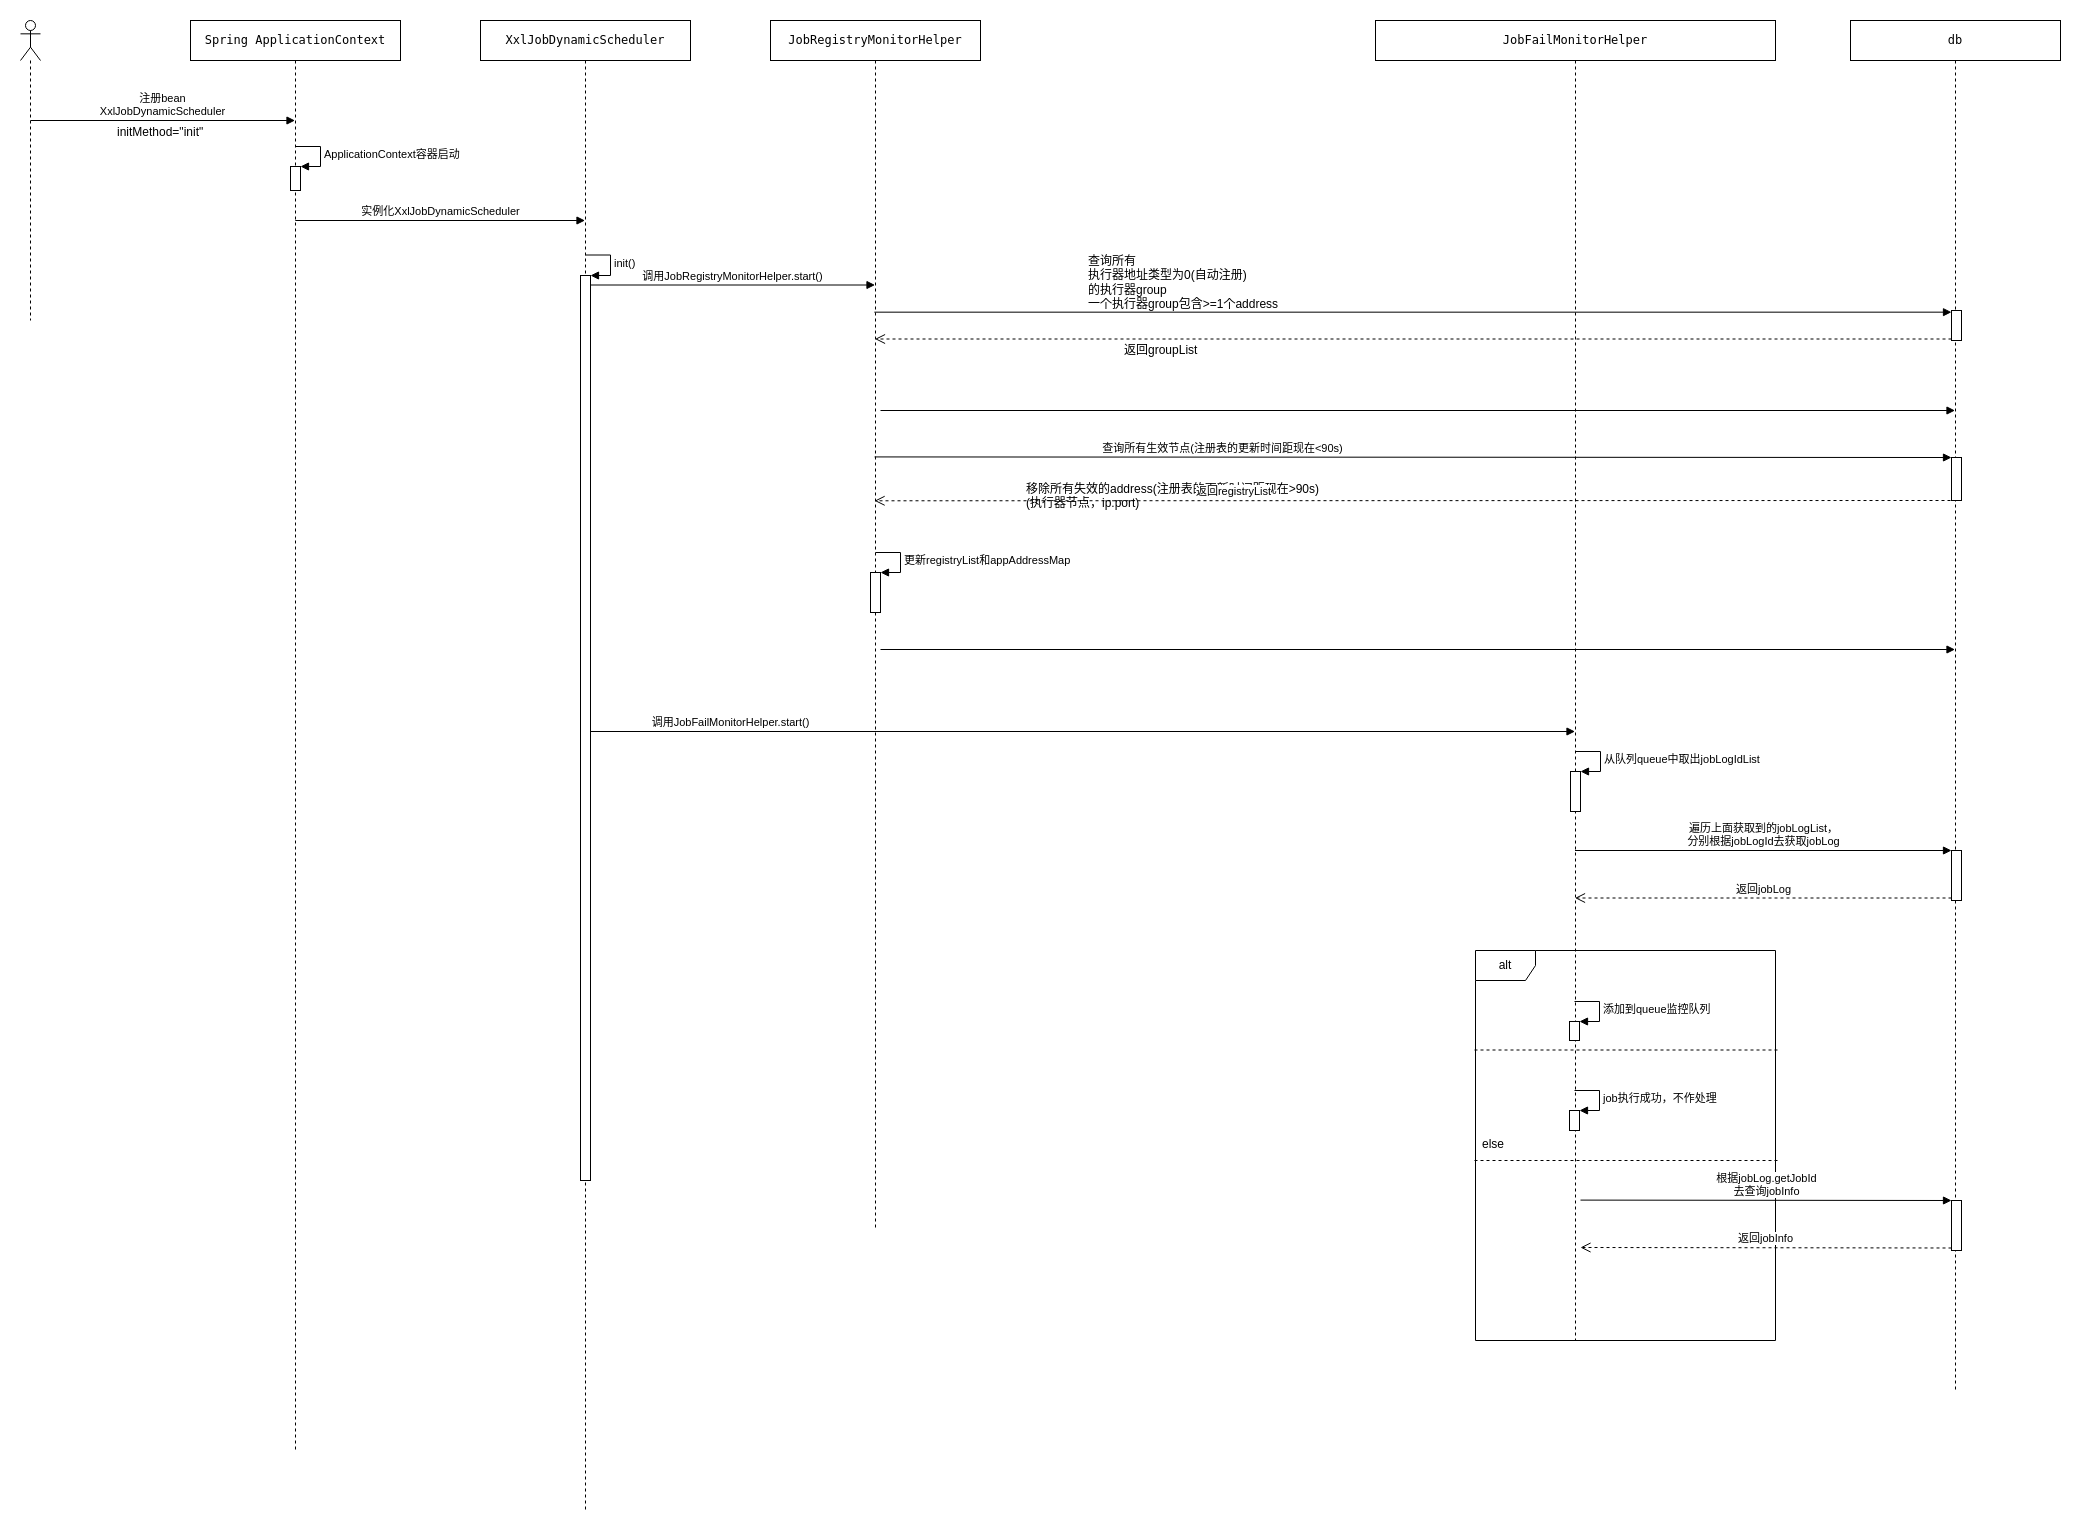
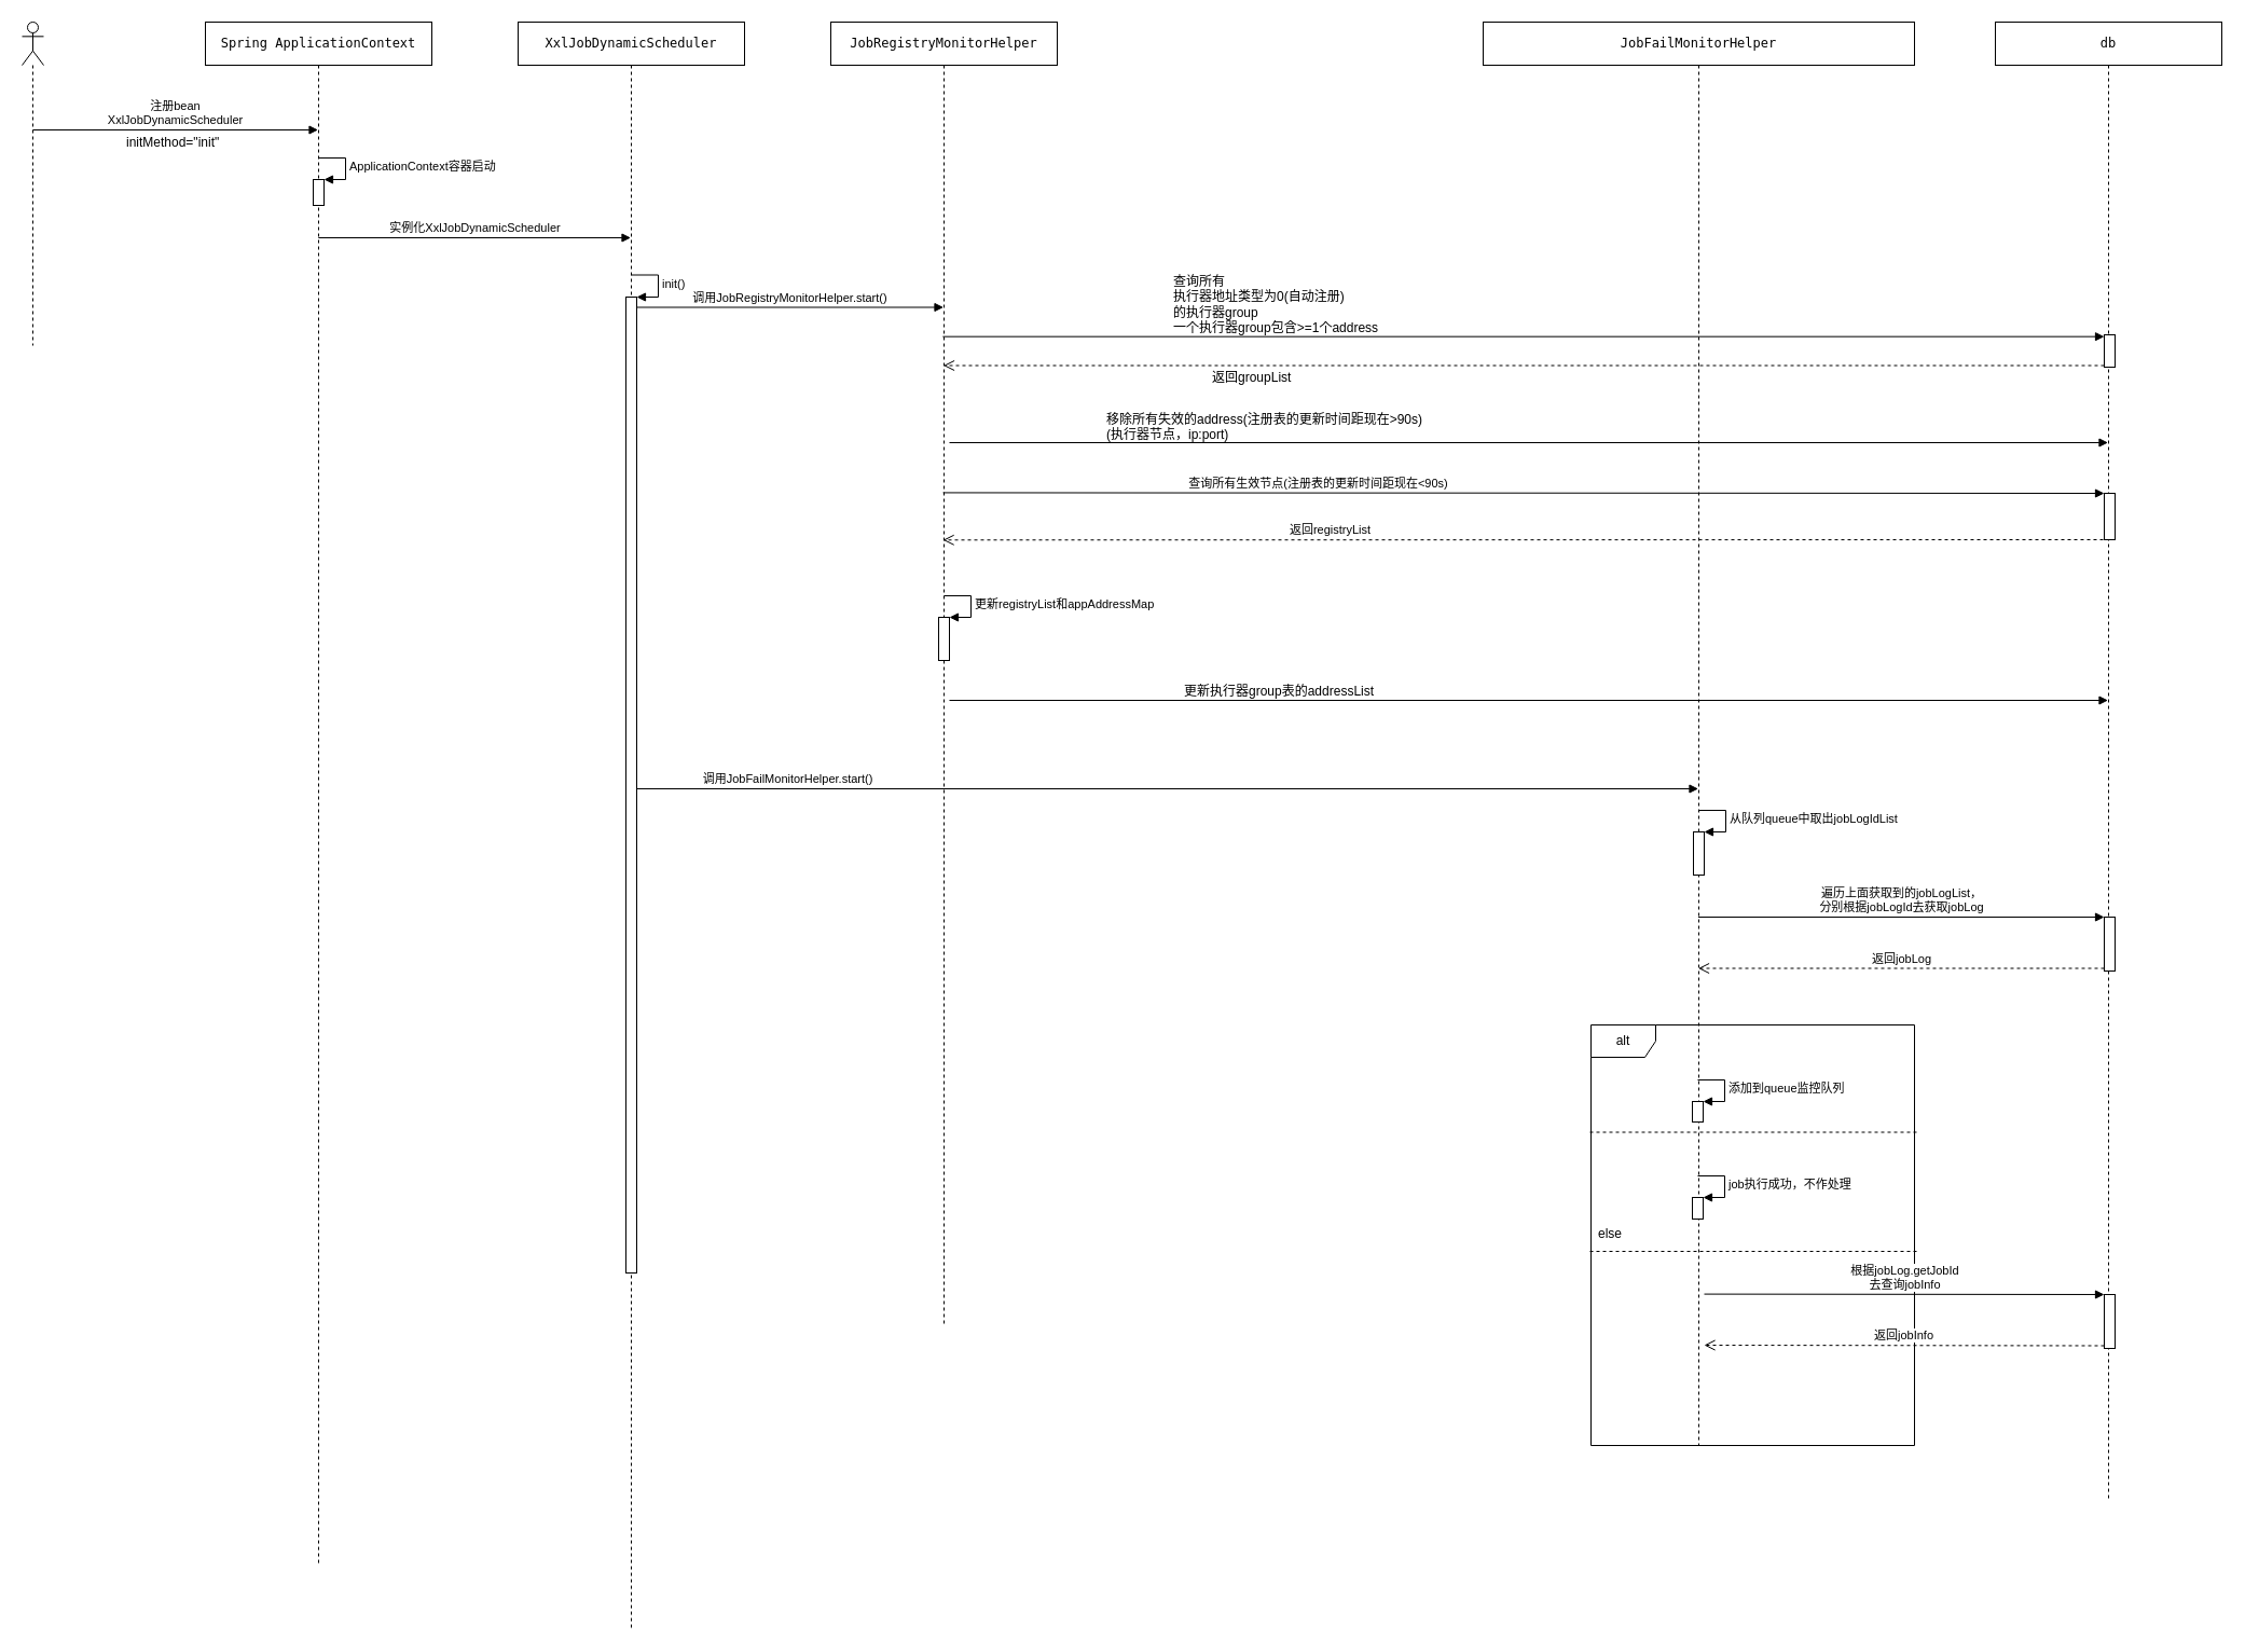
- <mxCell id="39" value="&lt;span&gt;移除所有失效的address(注册表的更新时间距现在&amp;gt;90s)&lt;/span&gt;&lt;br&gt;&lt;span&gt;(执行器节点，ip:port)&lt;/span&gt;" style="text;html=1;resizable=0;points=[];autosize=1;align=left;verticalAlign=top;spacingTop=-4;" vertex="1" parent="1"><mxGeometry x="1024" y="479" width="310" height="30" as="geometry" /></mxCell>
+ <mxCell id="39" value="&lt;span&gt;移除所有失效的address(注册表的更新时间距现在&amp;gt;90s)&lt;/span&gt;&lt;br&gt;&lt;span&gt;(执行器节点，ip:port)&lt;/span&gt;" style="text;html=1;resizable=0;points=[];autosize=1;align=left;verticalAlign=top;spacingTop=-4;" vertex="1" parent="1"><mxGeometry x="1024" y="379" width="310" height="30" as="geometry" /></mxCell>
+ <mxCell id="42" value="&lt;span&gt;更新执行器group表的addressList&lt;/span&gt;" style="text;html=1;resizable=0;points=[];autosize=1;align=left;verticalAlign=top;spacingTop=-4;" vertex="1" parent="1"><mxGeometry x="1096" y="631" width="190" height="20" as="geometry" /></mxCell>
